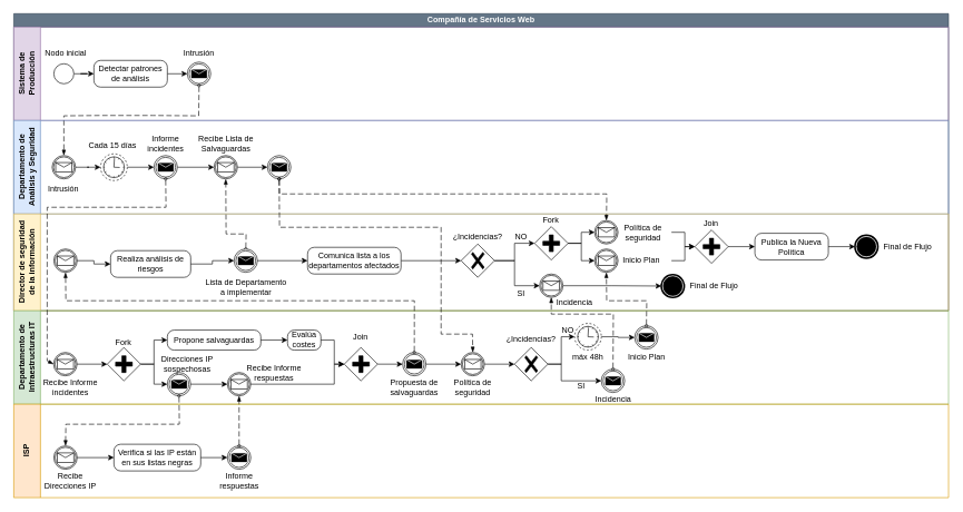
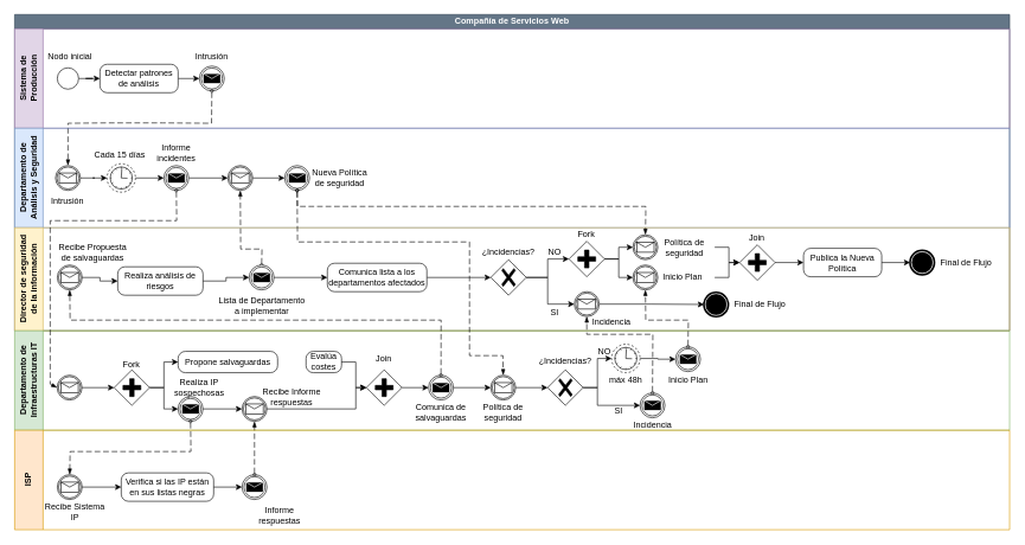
- <mxCell id="24" value="Recibe Lista de Salvaguardas" style="text;strokeColor=none;align=center;fillColor=none;html=1;verticalAlign=middle;whiteSpace=wrap;rounded=0;" vertex="1" parent="12"><mxGeometry x="272.5" y="20" width="90" height="30" as="geometry" /></mxCell>
+ <mxCell id="26" value="Nueva Política de seguridad" style="text;strokeColor=none;align=center;fillColor=none;html=1;verticalAlign=middle;whiteSpace=wrap;rounded=0;" vertex="1" parent="12"><mxGeometry x="415" y="55" width="85" height="30" as="geometry" /></mxCell>
+ <mxCell id="39" value="Recibe Propuesta de salvaguardas" style="text;strokeColor=none;align=center;fillColor=none;html=1;verticalAlign=middle;whiteSpace=wrap;rounded=0;" vertex="1" parent="29"><mxGeometry x="60" y="19" width="100" height="30" as="geometry" /></mxCell>
- <mxCell id="77" style="edgeStyle=orthogonalEdgeStyle;rounded=0;orthogonalLoop=1;jettySize=auto;html=1;exitX=1;exitY=0.5;exitDx=0;exitDy=0;exitPerimeter=0;entryX=0;entryY=0.5;entryDx=0;entryDy=0;entryPerimeter=0;" edge="1" parent="68" source="74" target="76"><mxGeometry relative="1" as="geometry" /></mxCell>
- <mxCell id="80" value="Direcciones IP sospechosas" style="text;strokeColor=none;align=center;fillColor=none;html=1;verticalAlign=middle;whiteSpace=wrap;rounded=0;" vertex="1" parent="68"><mxGeometry x="220" y="65" width="80" height="30" as="geometry" /></mxCell>
+ <mxCell id="80" value="Realiza IP sospechosas" style="text;strokeColor=none;align=center;fillColor=none;html=1;verticalAlign=middle;whiteSpace=wrap;rounded=0;" vertex="1" parent="68"><mxGeometry x="220" y="65" width="80" height="30" as="geometry" /></mxCell>
- <mxCell id="70" value="Recibe Informe incidentes" style="text;strokeColor=none;align=center;fillColor=none;html=1;verticalAlign=middle;whiteSpace=wrap;rounded=0;" vertex="1" parent="68"><mxGeometry x="40" y="100" width="90.37" height="30" as="geometry" /></mxCell>
- <mxCell id="99" value="Propuesta de salvaguardas" style="text;strokeColor=none;align=center;fillColor=none;html=1;verticalAlign=middle;whiteSpace=wrap;rounded=0;" vertex="1" parent="68"><mxGeometry x="549.88" y="100" width="100" height="30" as="geometry" /></mxCell>
+ <mxCell id="99" value="Comunica de salvaguardas" style="text;strokeColor=none;align=center;fillColor=none;html=1;verticalAlign=middle;whiteSpace=wrap;rounded=0;" vertex="1" parent="68"><mxGeometry x="549.88" y="100" width="100" height="30" as="geometry" /></mxCell>
- <mxCell id="92" value="Recibe Direcciones IP" style="text;strokeColor=none;align=center;fillColor=none;html=1;verticalAlign=middle;whiteSpace=wrap;rounded=0;" vertex="1" parent="68"><mxGeometry x="40" y="240" width="90.37" height="30" as="geometry" /></mxCell>
+ <mxCell id="92" value="Recibe Sistema IP" style="text;strokeColor=none;align=center;fillColor=none;html=1;verticalAlign=middle;whiteSpace=wrap;rounded=0;" vertex="1" parent="68"><mxGeometry x="40" y="240" width="90.37" height="30" as="geometry" /></mxCell>
- <mxCell id="117" value="Informe respuestas" style="text;strokeColor=none;align=center;fillColor=none;html=1;verticalAlign=middle;whiteSpace=wrap;rounded=0;" vertex="1" parent="116"><mxGeometry x="287.5" y="100" width="100" height="30" as="geometry" /></mxCell>
+ <mxCell id="117" value="Informe respuestas" style="text;strokeColor=none;align=center;fillColor=none;html=1;verticalAlign=middle;whiteSpace=wrap;rounded=0;" vertex="1" parent="116"><mxGeometry x="322.5" y="105" width="100" height="30" as="geometry" /></mxCell>
